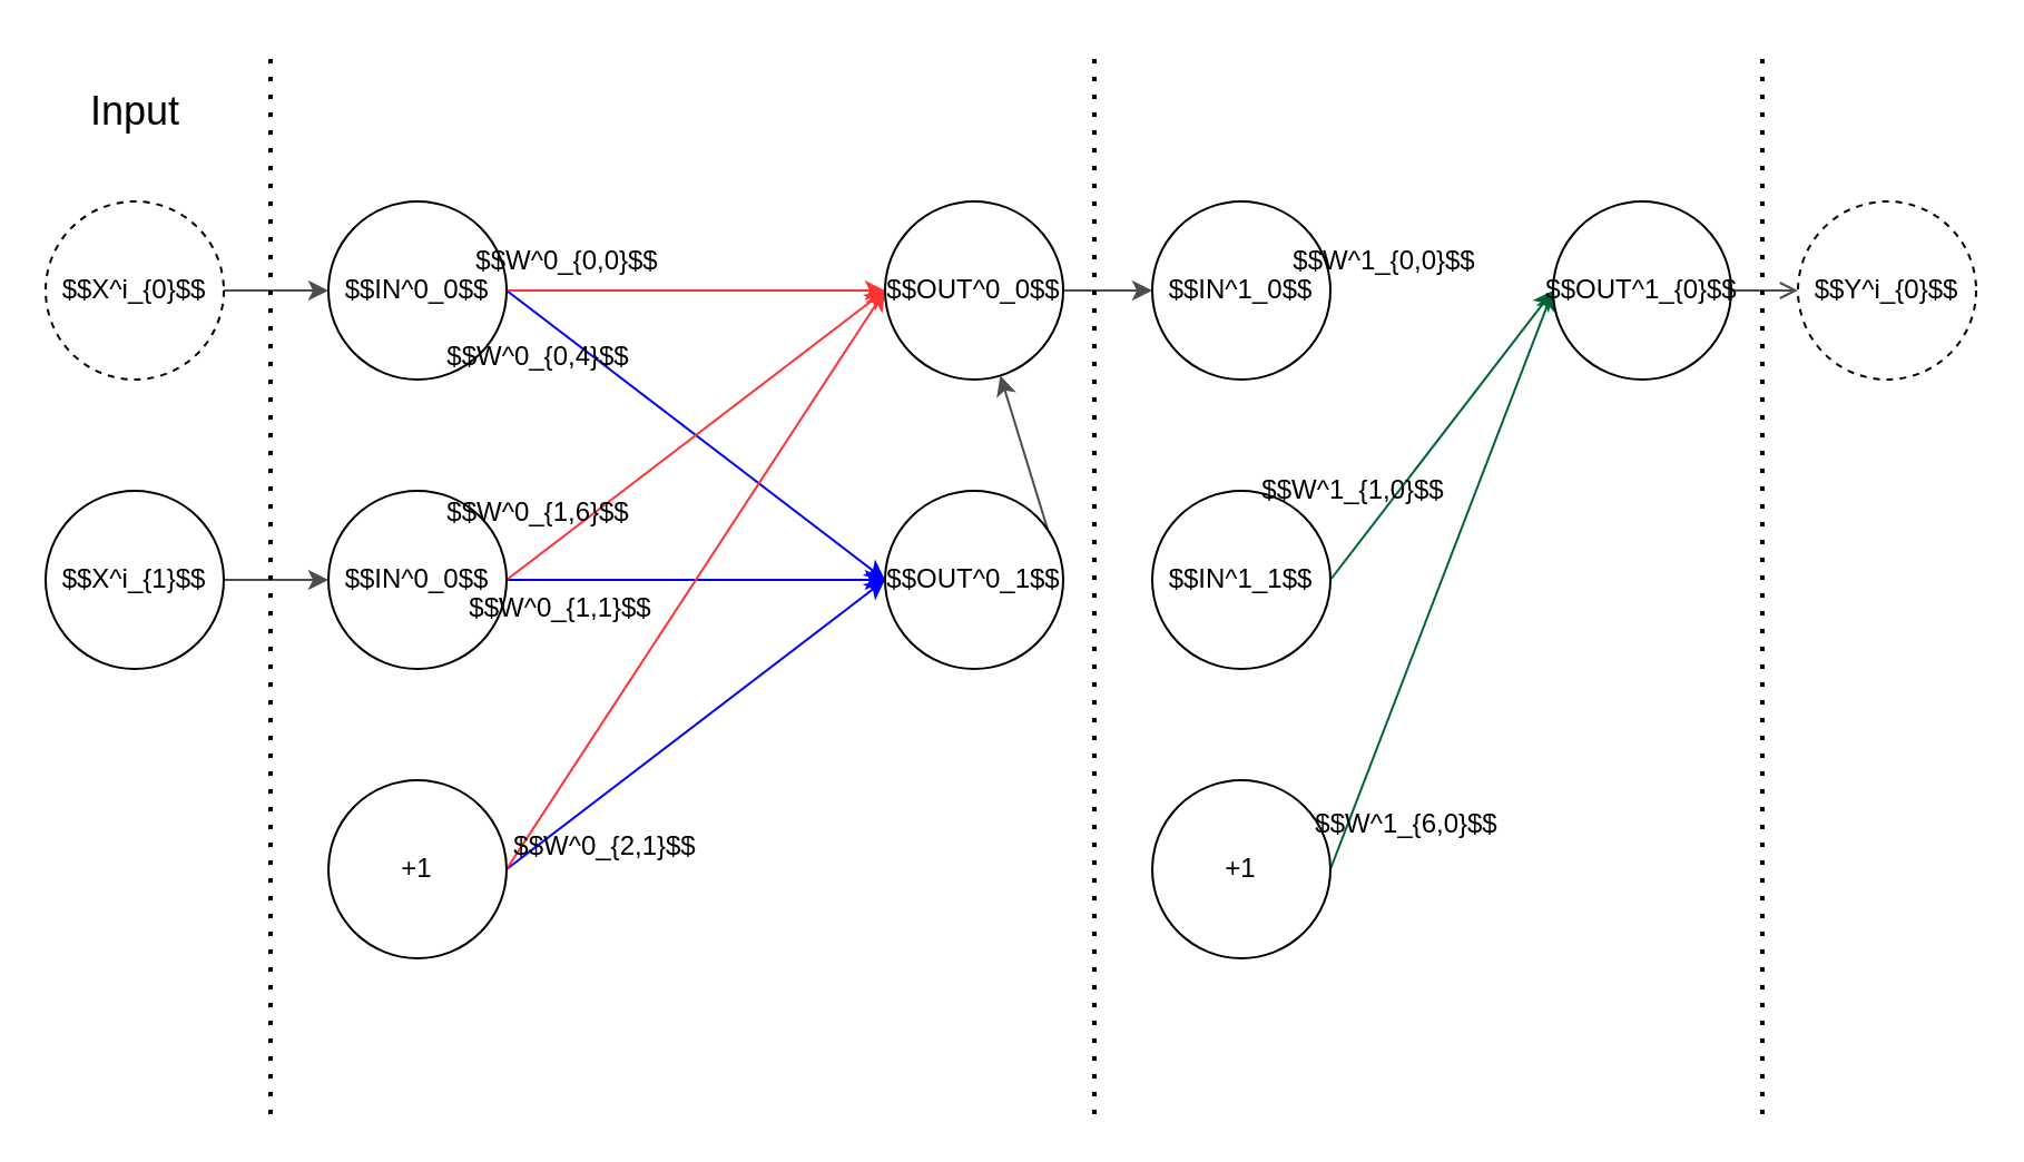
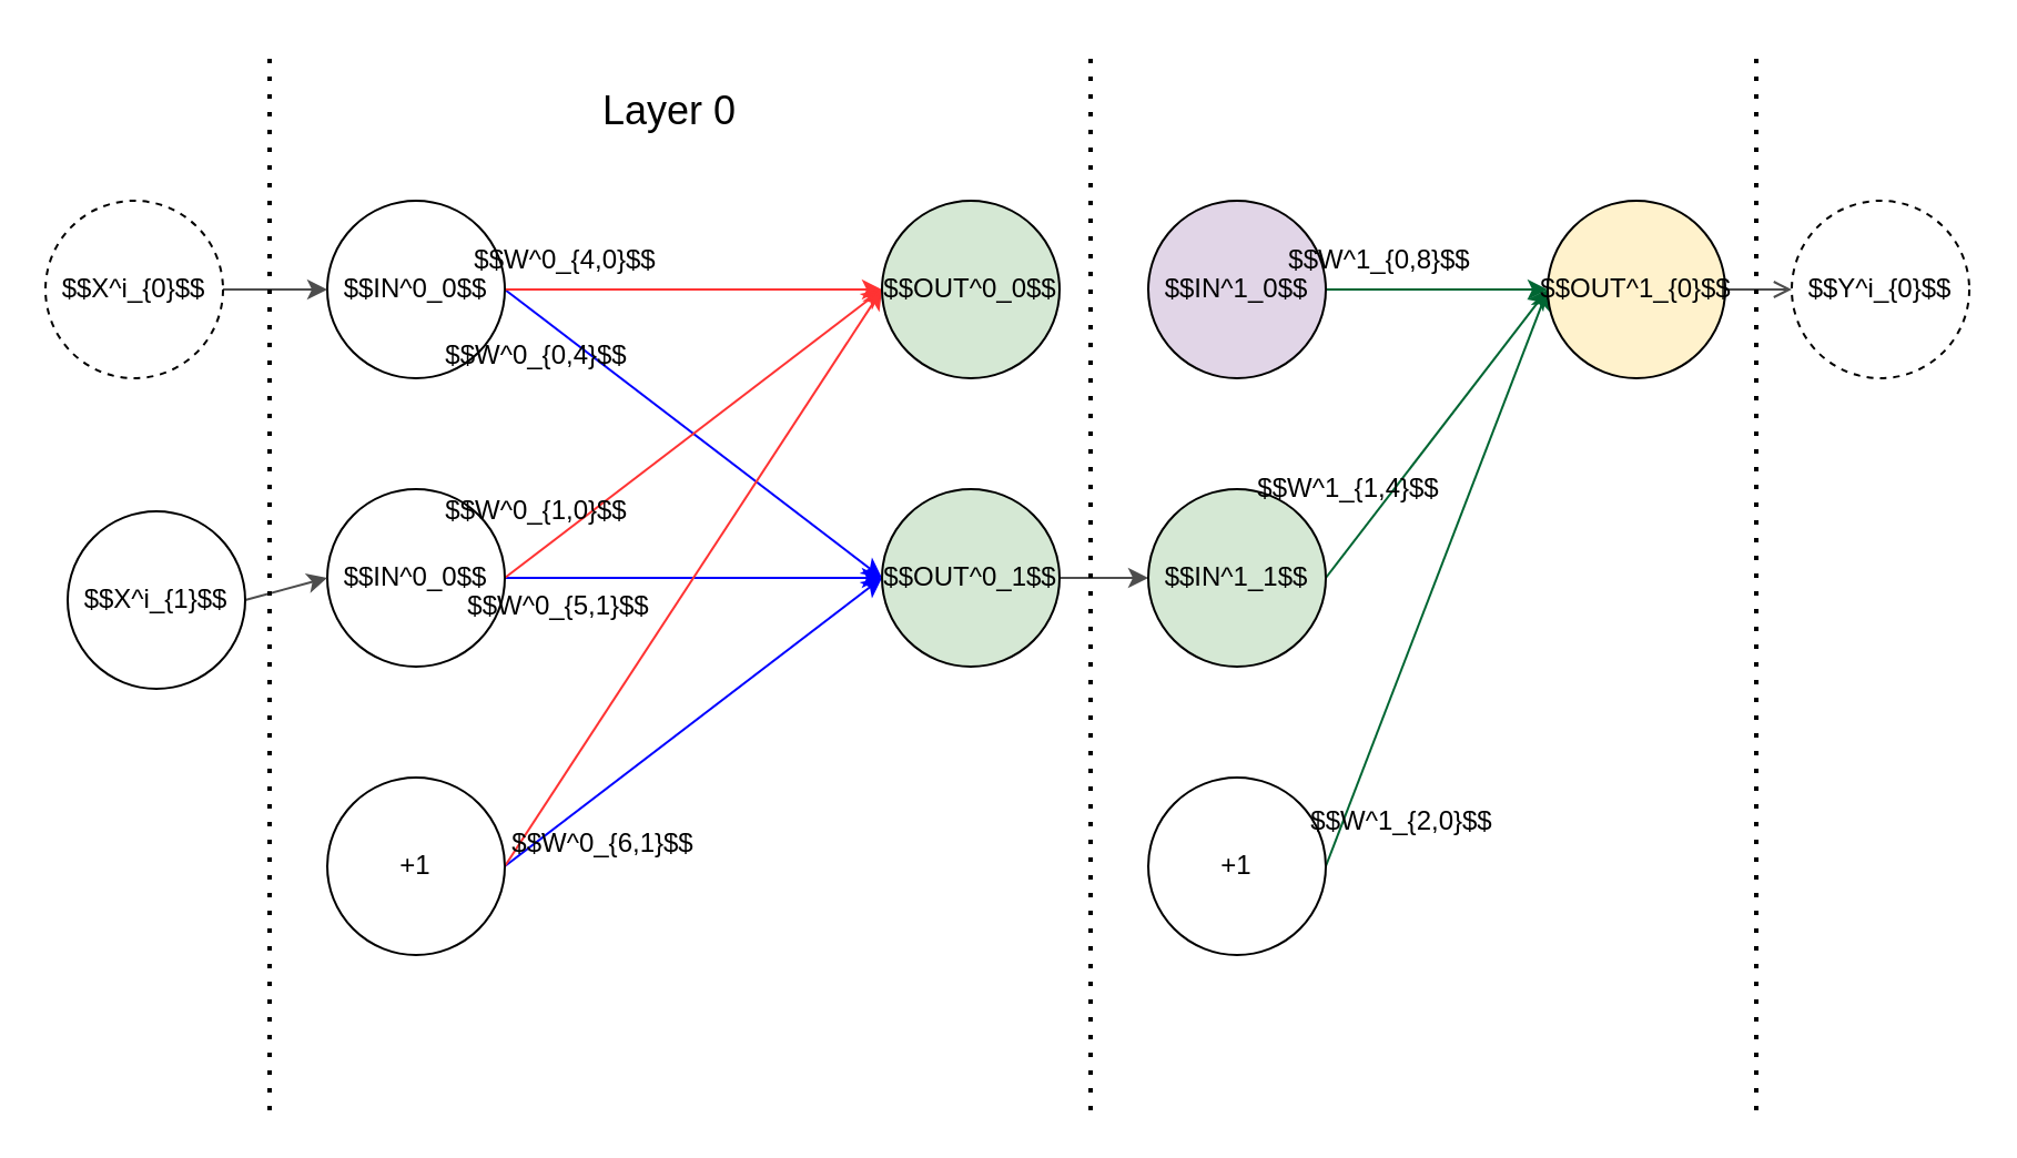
- <mxCell id="33" value="&lt;font style=&quot;font-size: 18px&quot;&gt;Input&lt;/font&gt;" style="text;html=1;align=center;verticalAlign=middle;resizable=0;points=[];autosize=1;strokeColor=none;fillColor=none;" vertex="1" parent="1"><mxGeometry x="30" y="40" width="60" height="20" as="geometry" /></mxCell>
+ <mxCell id="30" value="&lt;font style=&quot;font-size: 18px&quot;&gt;Layer 0&lt;/font&gt;" style="text;html=1;align=center;verticalAlign=middle;resizable=0;points=[];autosize=1;strokeColor=none;fillColor=none;" vertex="1" parent="1"><mxGeometry x="261" y="40" width="80" height="20" as="geometry" /></mxCell>
- <mxCell id="15" value="$$W^0_{0,0}$$" style="text;html=1;align=center;verticalAlign=middle;resizable=0;points=[];autosize=1;strokeColor=none;fillColor=none;" vertex="1" parent="1"><mxGeometry x="204" y="107" width="100" height="20" as="geometry" /></mxCell>
+ <mxCell id="15" value="$$W^0_{4,0}$$" style="text;html=1;align=center;verticalAlign=middle;resizable=0;points=[];autosize=1;strokeColor=none;fillColor=none;" vertex="1" parent="1"><mxGeometry x="204" y="107" width="100" height="20" as="geometry" /></mxCell>
- <mxCell id="38" value="$$W^1_{0,0}$$" style="text;html=1;align=center;verticalAlign=middle;resizable=0;points=[];autosize=1;strokeColor=none;fillColor=none;" vertex="1" parent="1"><mxGeometry x="571" y="107" width="100" height="20" as="geometry" /></mxCell>
+ <mxCell id="38" value="$$W^1_{0,8}$$" style="text;html=1;align=center;verticalAlign=middle;resizable=0;points=[];autosize=1;strokeColor=none;fillColor=none;" vertex="1" parent="1"><mxGeometry x="571" y="107" width="100" height="20" as="geometry" /></mxCell>
- <mxCell id="12" value="$$OUT^0_0$$" style="ellipse;whiteSpace=wrap;html=1;" vertex="1" parent="1"><mxGeometry x="397" y="90" width="80" height="80" as="geometry" /></mxCell>
+ <mxCell id="12" value="$$OUT^0_0$$" style="ellipse;whiteSpace=wrap;html=1;fillColor=#d5e8d4;" vertex="1" parent="1"><mxGeometry x="397" y="90" width="80" height="80" as="geometry" /></mxCell>
- <mxCell id="11" style="edgeStyle=none;rounded=0;orthogonalLoop=1;jettySize=auto;html=1;exitX=1;exitY=0.5;exitDx=0;exitDy=0;entryX=0;entryY=0.5;entryDx=0;entryDy=0;strokeColor=#4D4D4D;" edge="1" parent="1" source="12" target="17"><mxGeometry relative="1" as="geometry" /></mxCell>
- <mxCell id="17" value="$$IN^1_0$$" style="ellipse;whiteSpace=wrap;html=1;" vertex="1" parent="1"><mxGeometry x="517" y="90" width="80" height="80" as="geometry" /></mxCell>
+ <mxCell id="17" value="$$IN^1_0$$" style="ellipse;whiteSpace=wrap;html=1;fillColor=#e1d5e7;" vertex="1" parent="1"><mxGeometry x="517" y="90" width="80" height="80" as="geometry" /></mxCell>
+ <mxCell id="16" style="edgeStyle=none;rounded=0;orthogonalLoop=1;jettySize=auto;html=1;exitX=1;exitY=0.5;exitDx=0;exitDy=0;entryX=0;entryY=0.5;entryDx=0;entryDy=0;strokeColor=#006633;" edge="1" parent="1" source="17" target="23"><mxGeometry relative="1" as="geometry" /></mxCell>
- <mxCell id="23" value="$$OUT^1_{0}$$" style="ellipse;whiteSpace=wrap;html=1;" vertex="1" parent="1"><mxGeometry x="697" y="90" width="80" height="80" as="geometry" /></mxCell>
+ <mxCell id="23" value="$$OUT^1_{0}$$" style="ellipse;whiteSpace=wrap;html=1;fillColor=#fff2cc;" vertex="1" parent="1"><mxGeometry x="697" y="90" width="80" height="80" as="geometry" /></mxCell>
- <mxCell id="13" style="edgeStyle=none;rounded=0;orthogonalLoop=1;jettySize=auto;html=1;exitX=1;exitY=0.5;exitDx=0;exitDy=0;strokeColor=#4D4D4D;" edge="1" parent="1" source="14" target="12"><mxGeometry relative="1" as="geometry" /></mxCell>
+ <mxCell id="13" style="edgeStyle=none;rounded=0;orthogonalLoop=1;jettySize=auto;html=1;exitX=1;exitY=0.5;exitDx=0;exitDy=0;entryX=0;entryY=0.5;entryDx=0;entryDy=0;strokeColor=#4D4D4D;" edge="1" parent="1" source="14" target="19"><mxGeometry relative="1" as="geometry" /></mxCell>
- <mxCell id="39" value="$$W^1_{1,0}$$" style="text;html=1;align=center;verticalAlign=middle;resizable=0;points=[];autosize=1;strokeColor=none;fillColor=none;" vertex="1" parent="1"><mxGeometry x="557" y="210" width="100" height="20" as="geometry" /></mxCell>
+ <mxCell id="39" value="$$W^1_{1,4}$$" style="text;html=1;align=center;verticalAlign=middle;resizable=0;points=[];autosize=1;strokeColor=none;fillColor=none;" vertex="1" parent="1"><mxGeometry x="557" y="210" width="100" height="20" as="geometry" /></mxCell>
- <mxCell id="35" value="$$W^0_{1,6}$$" style="text;html=1;align=center;verticalAlign=middle;resizable=0;points=[];autosize=1;strokeColor=none;fillColor=none;" vertex="1" parent="1"><mxGeometry x="191" y="220" width="100" height="20" as="geometry" /></mxCell>
+ <mxCell id="35" value="$$W^0_{1,0}$$" style="text;html=1;align=center;verticalAlign=middle;resizable=0;points=[];autosize=1;strokeColor=none;fillColor=none;" vertex="1" parent="1"><mxGeometry x="191" y="220" width="100" height="20" as="geometry" /></mxCell>
- <mxCell id="28" value="$$X^i_{1}$$" style="ellipse;whiteSpace=wrap;html=1;" vertex="1" parent="1"><mxGeometry x="20" y="220" width="80" height="80" as="geometry" /></mxCell>
+ <mxCell id="28" value="$$X^i_{1}$$" style="ellipse;whiteSpace=wrap;html=1;" vertex="1" parent="1"><mxGeometry x="30" y="230" width="80" height="80" as="geometry" /></mxCell>
- <mxCell id="14" value="$$OUT^0_1$$" style="ellipse;whiteSpace=wrap;html=1;" vertex="1" parent="1"><mxGeometry x="397" y="220" width="80" height="80" as="geometry" /></mxCell>
+ <mxCell id="14" value="$$OUT^0_1$$" style="ellipse;whiteSpace=wrap;html=1;fillColor=#d5e8d4;" vertex="1" parent="1"><mxGeometry x="397" y="220" width="80" height="80" as="geometry" /></mxCell>
- <mxCell id="19" value="$$IN^1_1$$" style="ellipse;whiteSpace=wrap;html=1;" vertex="1" parent="1"><mxGeometry x="517" y="220" width="80" height="80" as="geometry" /></mxCell>
+ <mxCell id="19" value="$$IN^1_1$$" style="ellipse;whiteSpace=wrap;html=1;fillColor=#d5e8d4;" vertex="1" parent="1"><mxGeometry x="517" y="220" width="80" height="80" as="geometry" /></mxCell>
- <mxCell id="36" value="$$W^0_{1,1}$$" style="text;html=1;align=center;verticalAlign=middle;resizable=0;points=[];autosize=1;strokeColor=none;fillColor=none;" vertex="1" parent="1"><mxGeometry x="201" y="263" width="100" height="20" as="geometry" /></mxCell>
+ <mxCell id="36" value="$$W^0_{5,1}$$" style="text;html=1;align=center;verticalAlign=middle;resizable=0;points=[];autosize=1;strokeColor=none;fillColor=none;" vertex="1" parent="1"><mxGeometry x="201" y="263" width="100" height="20" as="geometry" /></mxCell>
- <mxCell id="40" value="$$W^1_{6,0}$$" style="text;html=1;align=center;verticalAlign=middle;resizable=0;points=[];autosize=1;strokeColor=none;fillColor=none;" vertex="1" parent="1"><mxGeometry x="581" y="360" width="100" height="20" as="geometry" /></mxCell>
+ <mxCell id="40" value="$$W^1_{2,0}$$" style="text;html=1;align=center;verticalAlign=middle;resizable=0;points=[];autosize=1;strokeColor=none;fillColor=none;" vertex="1" parent="1"><mxGeometry x="581" y="360" width="100" height="20" as="geometry" /></mxCell>
- <mxCell id="37" value="$$W^0_{2,1}$$" style="text;html=1;align=center;verticalAlign=middle;resizable=0;points=[];autosize=1;strokeColor=none;fillColor=none;" vertex="1" parent="1"><mxGeometry x="221" y="370" width="100" height="20" as="geometry" /></mxCell>
+ <mxCell id="37" value="$$W^0_{6,1}$$" style="text;html=1;align=center;verticalAlign=middle;resizable=0;points=[];autosize=1;strokeColor=none;fillColor=none;" vertex="1" parent="1"><mxGeometry x="221" y="370" width="100" height="20" as="geometry" /></mxCell>
